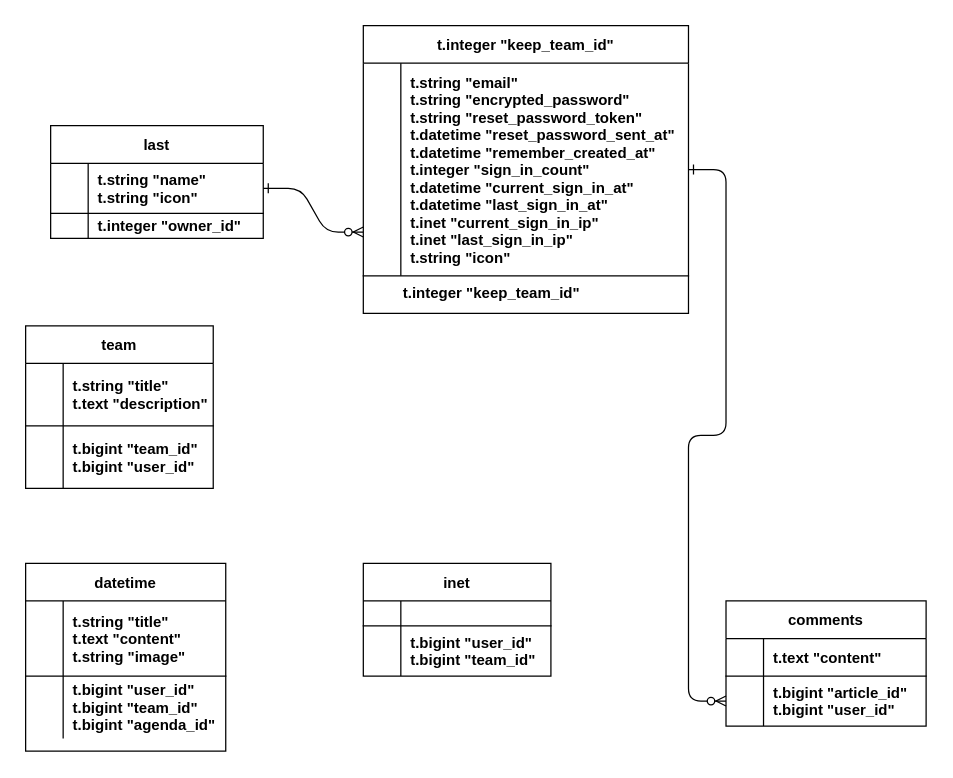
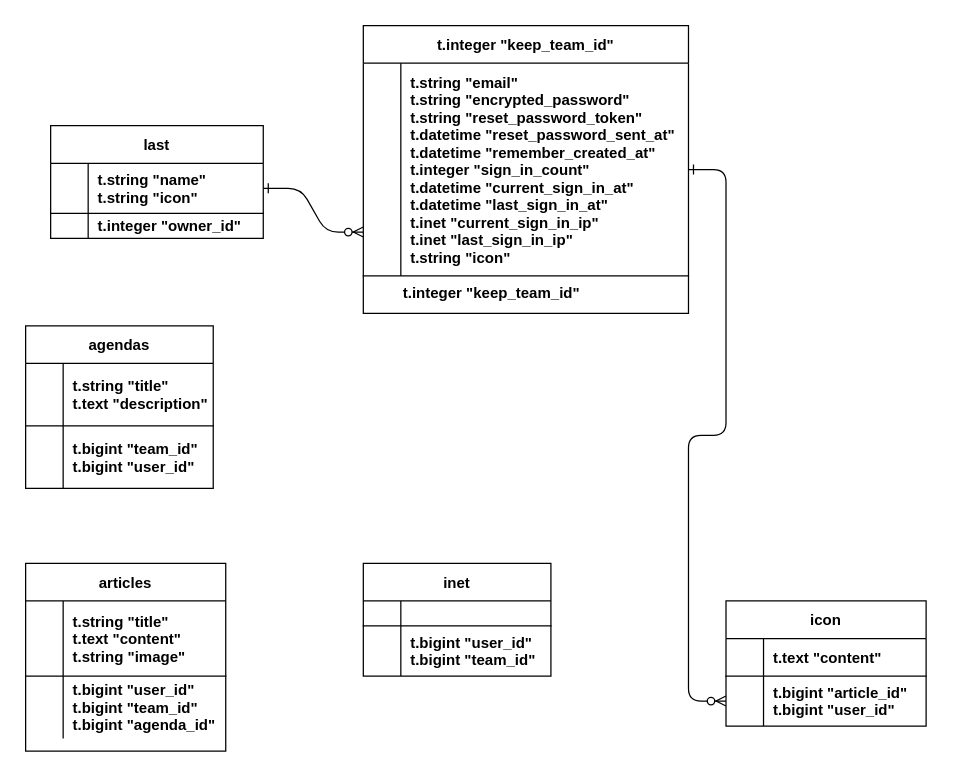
- <mxCell id="22" value="team" style="shape=table;startSize=30;container=1;collapsible=1;childLayout=tableLayout;fixedRows=1;rowLines=0;fontStyle=1;align=center;resizeLast=1;" vertex="1" parent="1"><mxGeometry x="20" y="260" width="150" height="130" as="geometry" /></mxCell>
+ <mxCell id="22" value="agendas" style="shape=table;startSize=30;container=1;collapsible=1;childLayout=tableLayout;fixedRows=1;rowLines=0;fontStyle=1;align=center;resizeLast=1;" vertex="1" parent="1"><mxGeometry x="20" y="260" width="150" height="130" as="geometry" /></mxCell>
- <mxCell id="36" value="datetime" style="shape=table;startSize=30;container=1;collapsible=1;childLayout=tableLayout;fixedRows=1;rowLines=0;fontStyle=1;align=center;resizeLast=1;" vertex="1" parent="1"><mxGeometry x="20" y="450" width="160" height="150" as="geometry" /></mxCell>
+ <mxCell id="36" value="articles" style="shape=table;startSize=30;container=1;collapsible=1;childLayout=tableLayout;fixedRows=1;rowLines=0;fontStyle=1;align=center;resizeLast=1;" vertex="1" parent="1"><mxGeometry x="20" y="450" width="160" height="150" as="geometry" /></mxCell>
- <mxCell id="8" value="comments" style="shape=table;startSize=30;container=1;collapsible=1;childLayout=tableLayout;fixedRows=1;rowLines=0;fontStyle=1;align=center;resizeLast=1;" parent="1" vertex="1"><mxGeometry x="580" y="480" width="160" height="100" as="geometry" /></mxCell>
+ <mxCell id="8" value="icon" style="shape=table;startSize=30;container=1;collapsible=1;childLayout=tableLayout;fixedRows=1;rowLines=0;fontStyle=1;align=center;resizeLast=1;" parent="1" vertex="1"><mxGeometry x="580" y="480" width="160" height="100" as="geometry" /></mxCell>
